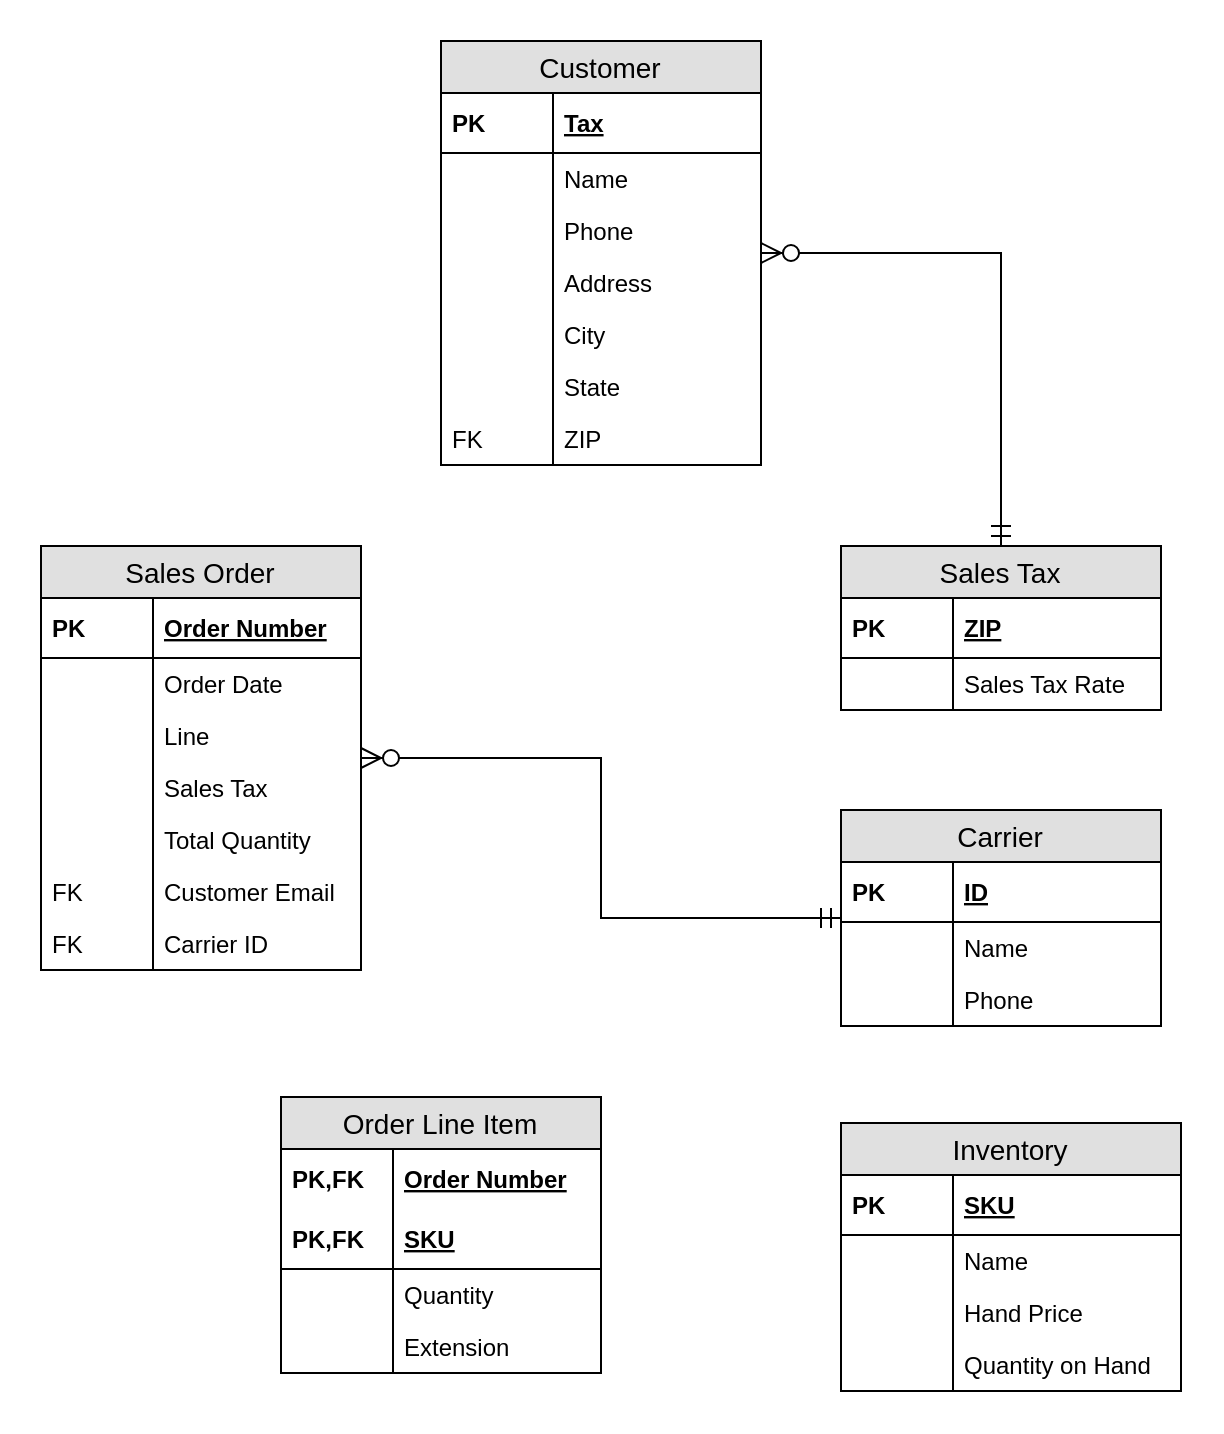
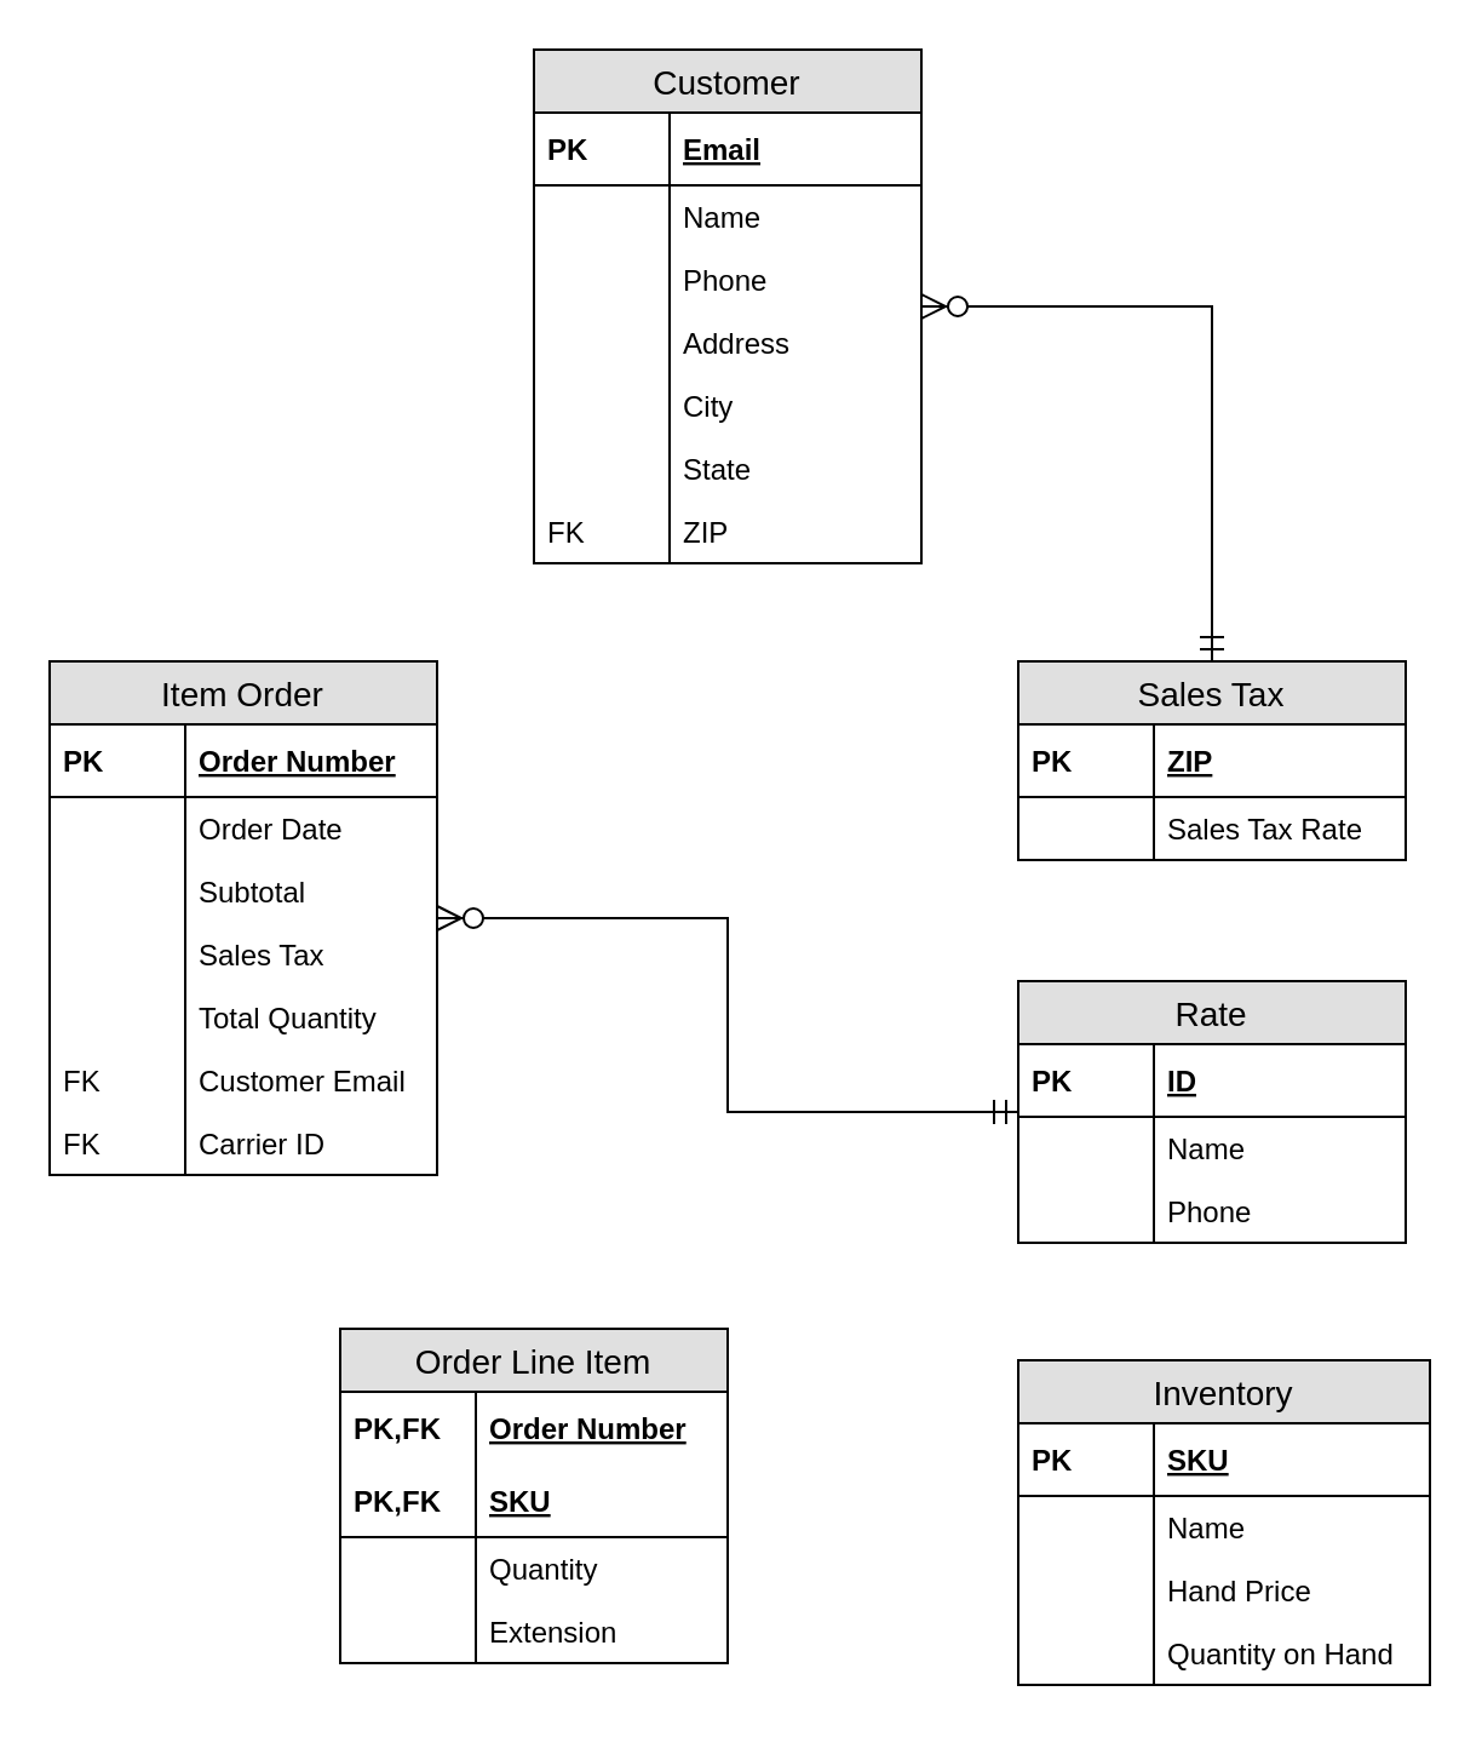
- <mxCell id="3" value="Tax" style="shape=partialRectangle;top=0;left=0;right=0;bottom=1;align=left;verticalAlign=middle;fillColor=none;spacingLeft=60;spacingRight=4;overflow=hidden;rotatable=0;points=[[0,0.5],[1,0.5]];portConstraint=eastwest;dropTarget=0;fontStyle=5;fontSize=12;" parent="2" vertex="1"><mxGeometry y="26" width="160" height="30" as="geometry" /></mxCell>
+ <mxCell id="3" value="Email" style="shape=partialRectangle;top=0;left=0;right=0;bottom=1;align=left;verticalAlign=middle;fillColor=none;spacingLeft=60;spacingRight=4;overflow=hidden;rotatable=0;points=[[0,0.5],[1,0.5]];portConstraint=eastwest;dropTarget=0;fontStyle=5;fontSize=12;" parent="2" vertex="1"><mxGeometry y="26" width="160" height="30" as="geometry" /></mxCell>
- <mxCell id="40" value="Sales Order" style="swimlane;fontStyle=0;childLayout=stackLayout;horizontal=1;startSize=26;fillColor=#e0e0e0;horizontalStack=0;resizeParent=1;resizeParentMax=0;resizeLast=0;collapsible=1;marginBottom=0;swimlaneFillColor=#ffffff;align=center;fontSize=14;" parent="1" vertex="1"><mxGeometry x="20" y="272.5" width="160" height="212" as="geometry" /></mxCell>
+ <mxCell id="40" value="Item Order" style="swimlane;fontStyle=0;childLayout=stackLayout;horizontal=1;startSize=26;fillColor=#e0e0e0;horizontalStack=0;resizeParent=1;resizeParentMax=0;resizeLast=0;collapsible=1;marginBottom=0;swimlaneFillColor=#ffffff;align=center;fontSize=14;" parent="1" vertex="1"><mxGeometry x="20" y="272.5" width="160" height="212" as="geometry" /></mxCell>
- <mxCell id="45" value="Line&#10;" style="shape=partialRectangle;top=0;left=0;right=0;bottom=0;align=left;verticalAlign=top;fillColor=none;spacingLeft=60;spacingRight=4;overflow=hidden;rotatable=0;points=[[0,0.5],[1,0.5]];portConstraint=eastwest;dropTarget=0;fontSize=12;" parent="40" vertex="1"><mxGeometry y="82" width="160" height="26" as="geometry" /></mxCell>
+ <mxCell id="45" value="Subtotal&#10;" style="shape=partialRectangle;top=0;left=0;right=0;bottom=0;align=left;verticalAlign=top;fillColor=none;spacingLeft=60;spacingRight=4;overflow=hidden;rotatable=0;points=[[0,0.5],[1,0.5]];portConstraint=eastwest;dropTarget=0;fontSize=12;" parent="40" vertex="1"><mxGeometry y="82" width="160" height="26" as="geometry" /></mxCell>
- <mxCell id="18" value="Carrier" style="swimlane;fontStyle=0;childLayout=stackLayout;horizontal=1;startSize=26;fillColor=#e0e0e0;horizontalStack=0;resizeParent=1;resizeParentMax=0;resizeLast=0;collapsible=1;marginBottom=0;swimlaneFillColor=#ffffff;align=center;fontSize=14;" parent="1" vertex="1"><mxGeometry x="420" y="404.5" width="160" height="108" as="geometry" /></mxCell>
+ <mxCell id="18" value="Rate" style="swimlane;fontStyle=0;childLayout=stackLayout;horizontal=1;startSize=26;fillColor=#e0e0e0;horizontalStack=0;resizeParent=1;resizeParentMax=0;resizeLast=0;collapsible=1;marginBottom=0;swimlaneFillColor=#ffffff;align=center;fontSize=14;" parent="1" vertex="1"><mxGeometry x="420" y="404.5" width="160" height="108" as="geometry" /></mxCell>
